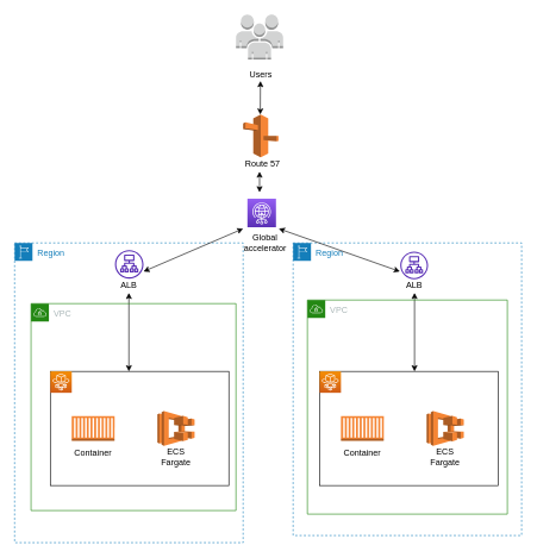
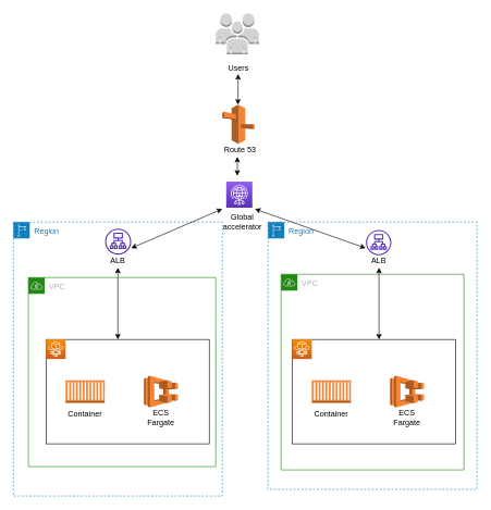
- <mxCell id="8" value="Route 57" style="text;html=1;strokeColor=none;fillColor=none;align=center;verticalAlign=middle;whiteSpace=wrap;rounded=0;" parent="1" vertex="1"><mxGeometry x="340" y="220" width="55" height="20" as="geometry" /></mxCell>
+ <mxCell id="8" value="Route 53" style="text;html=1;strokeColor=none;fillColor=none;align=center;verticalAlign=middle;whiteSpace=wrap;rounded=0;" parent="1" vertex="1"><mxGeometry x="340" y="220" width="55" height="20" as="geometry" /></mxCell>
